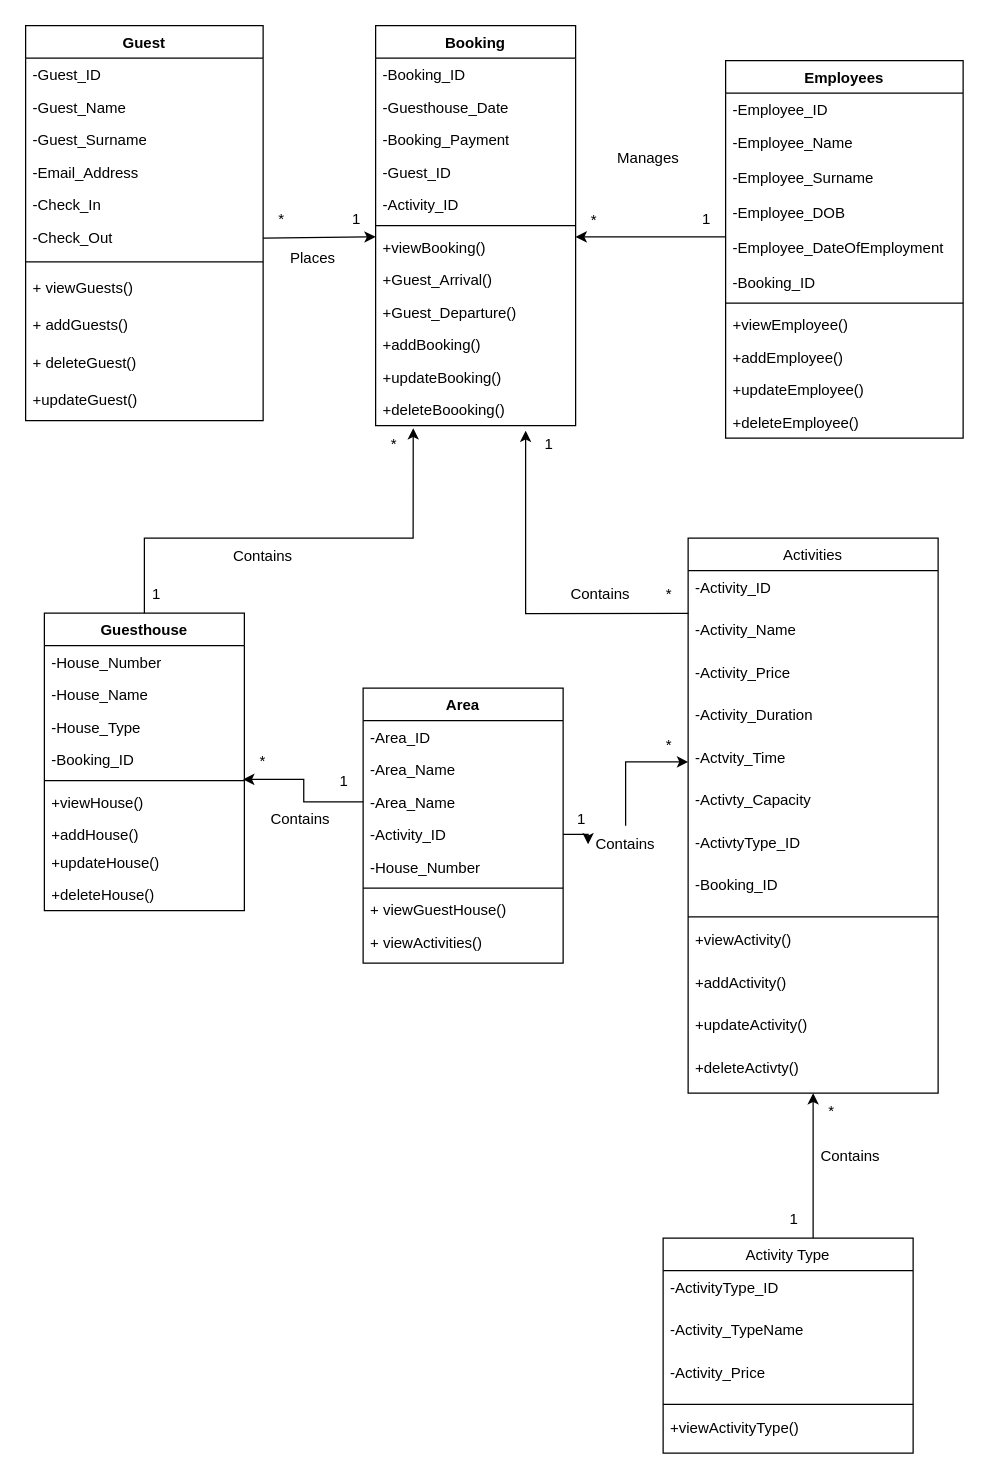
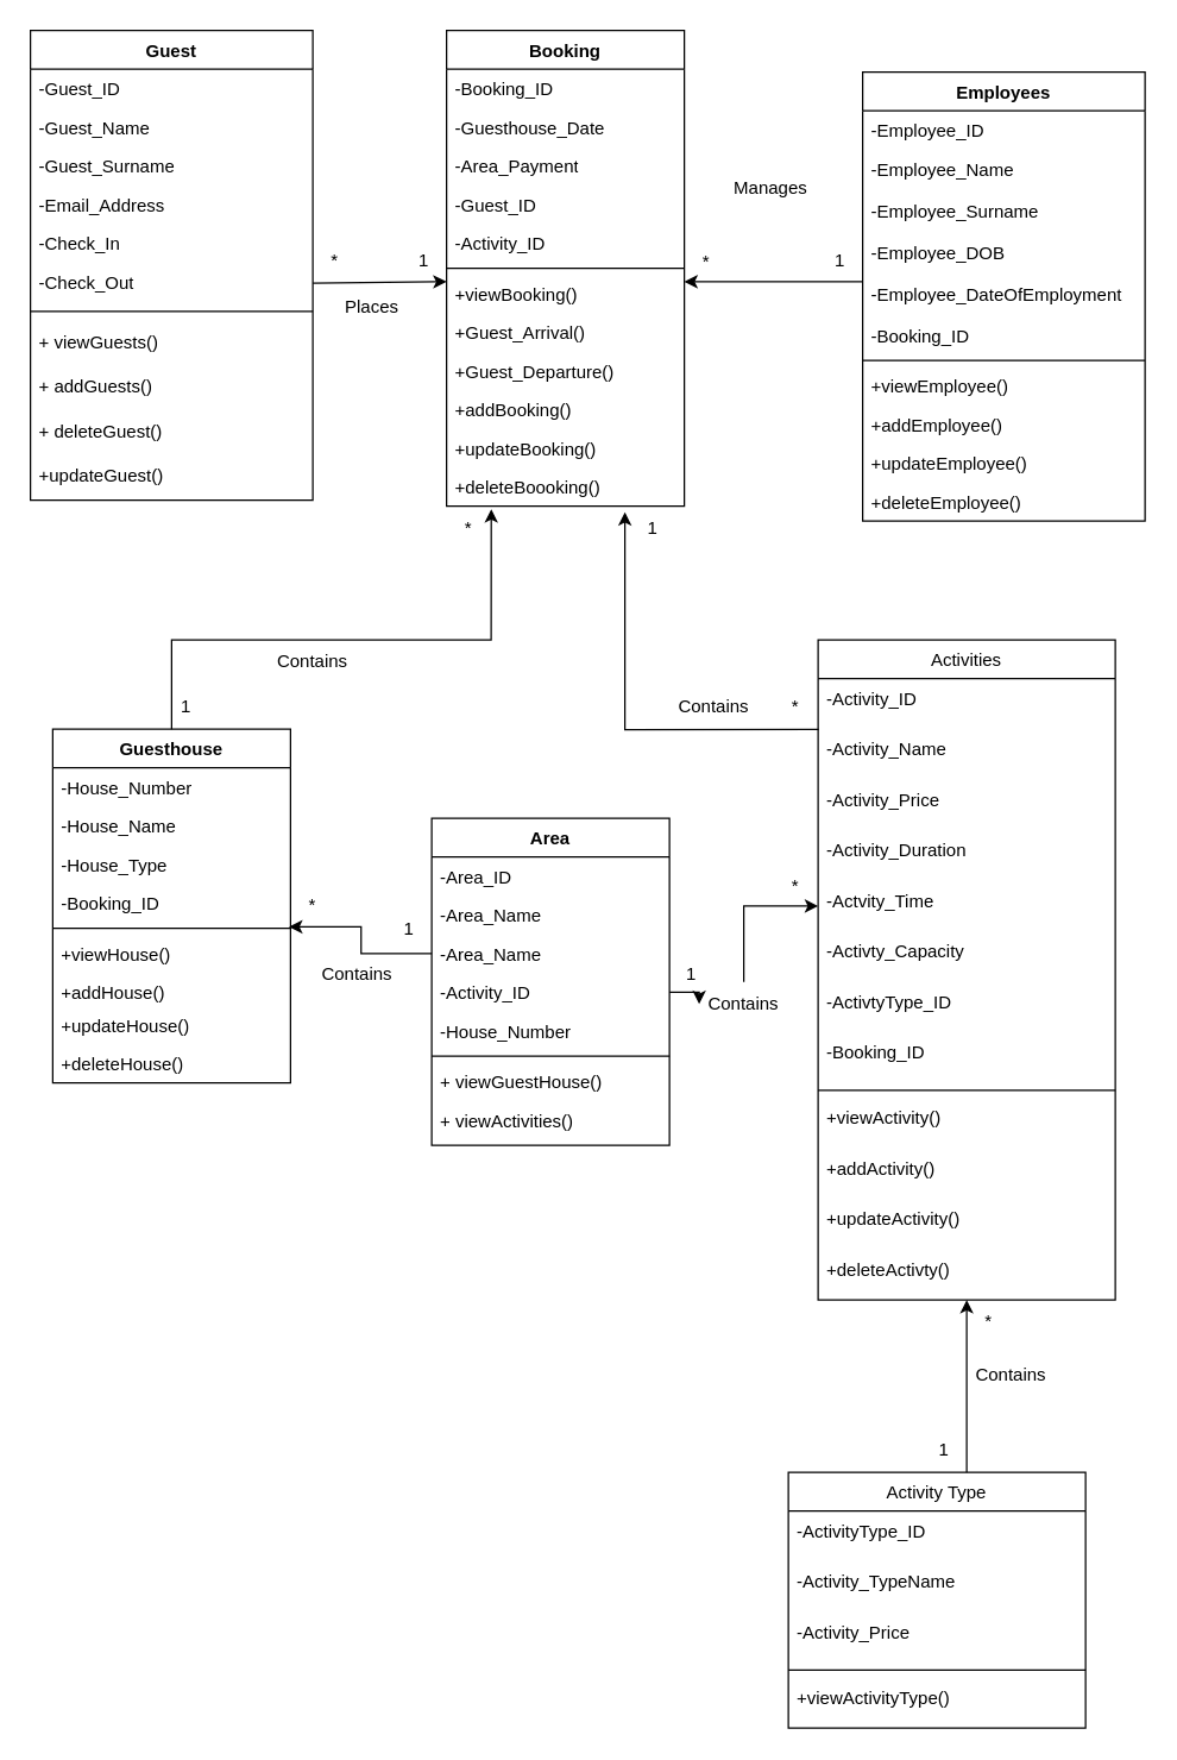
- <mxCell id="32" value="-Booking_Payment" style="text;strokeColor=none;fillColor=none;align=left;verticalAlign=top;spacingLeft=4;spacingRight=4;overflow=hidden;rotatable=0;points=[[0,0.5],[1,0.5]];portConstraint=eastwest;whiteSpace=wrap;html=1;" parent="29" vertex="1"><mxGeometry y="78" width="160" height="26" as="geometry" /></mxCell>
+ <mxCell id="32" value="-Area_Payment" style="text;strokeColor=none;fillColor=none;align=left;verticalAlign=top;spacingLeft=4;spacingRight=4;overflow=hidden;rotatable=0;points=[[0,0.5],[1,0.5]];portConstraint=eastwest;whiteSpace=wrap;html=1;" parent="29" vertex="1"><mxGeometry y="78" width="160" height="26" as="geometry" /></mxCell>
